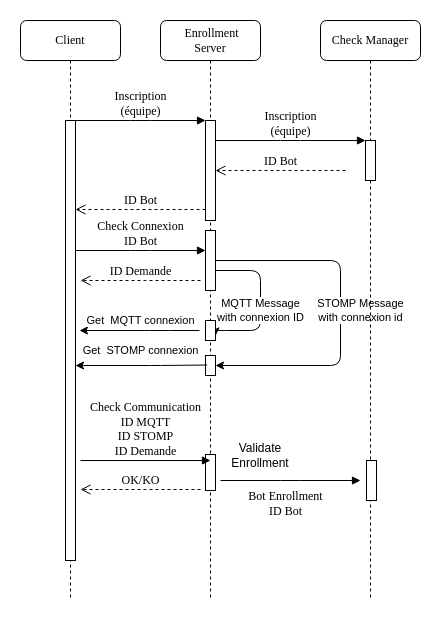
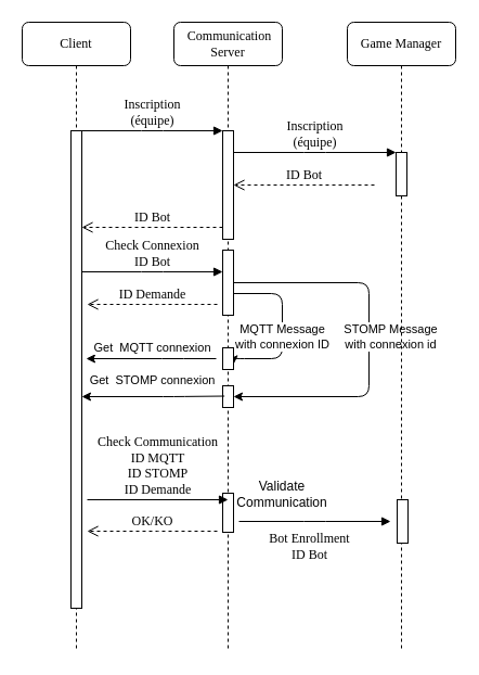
- <mxCell id="2" value="&amp;nbsp;Enrollment&lt;br&gt;Server" style="shape=umlLifeline;perimeter=lifelinePerimeter;whiteSpace=wrap;html=1;container=1;collapsible=0;recursiveResize=0;outlineConnect=0;rounded=1;shadow=0;comic=0;labelBackgroundColor=none;strokeWidth=1;fontFamily=Verdana;fontSize=12;align=center;" parent="1" vertex="1"><mxGeometry x="160" y="20" width="100" height="580" as="geometry" /></mxCell>
+ <mxCell id="2" value="&amp;nbsp;Communication&lt;br&gt;Server" style="shape=umlLifeline;perimeter=lifelinePerimeter;whiteSpace=wrap;html=1;container=1;collapsible=0;recursiveResize=0;outlineConnect=0;rounded=1;shadow=0;comic=0;labelBackgroundColor=none;strokeWidth=1;fontFamily=Verdana;fontSize=12;align=center;" parent="1" vertex="1"><mxGeometry x="160" y="20" width="100" height="580" as="geometry" /></mxCell>
- <mxCell id="12" value="Check Manager" style="shape=umlLifeline;perimeter=lifelinePerimeter;whiteSpace=wrap;html=1;container=1;collapsible=0;recursiveResize=0;outlineConnect=0;rounded=1;shadow=0;comic=0;labelBackgroundColor=none;strokeWidth=1;fontFamily=Verdana;fontSize=12;align=center;" parent="1" vertex="1"><mxGeometry x="320" y="20" width="100" height="580" as="geometry" /></mxCell>
+ <mxCell id="12" value="Game Manager" style="shape=umlLifeline;perimeter=lifelinePerimeter;whiteSpace=wrap;html=1;container=1;collapsible=0;recursiveResize=0;outlineConnect=0;rounded=1;shadow=0;comic=0;labelBackgroundColor=none;strokeWidth=1;fontFamily=Verdana;fontSize=12;align=center;" parent="1" vertex="1"><mxGeometry x="320" y="20" width="100" height="580" as="geometry" /></mxCell>
- <mxCell id="24" value="Validate Enrollment" style="text;html=1;strokeColor=none;fillColor=none;align=center;verticalAlign=middle;whiteSpace=wrap;rounded=0;" parent="1" vertex="1"><mxGeometry x="230" y="440" width="60" height="30" as="geometry" /></mxCell>
+ <mxCell id="24" value="Validate Communication" style="text;html=1;strokeColor=none;fillColor=none;align=center;verticalAlign=middle;whiteSpace=wrap;rounded=0;" parent="1" vertex="1"><mxGeometry x="230" y="440" width="60" height="30" as="geometry" /></mxCell>
